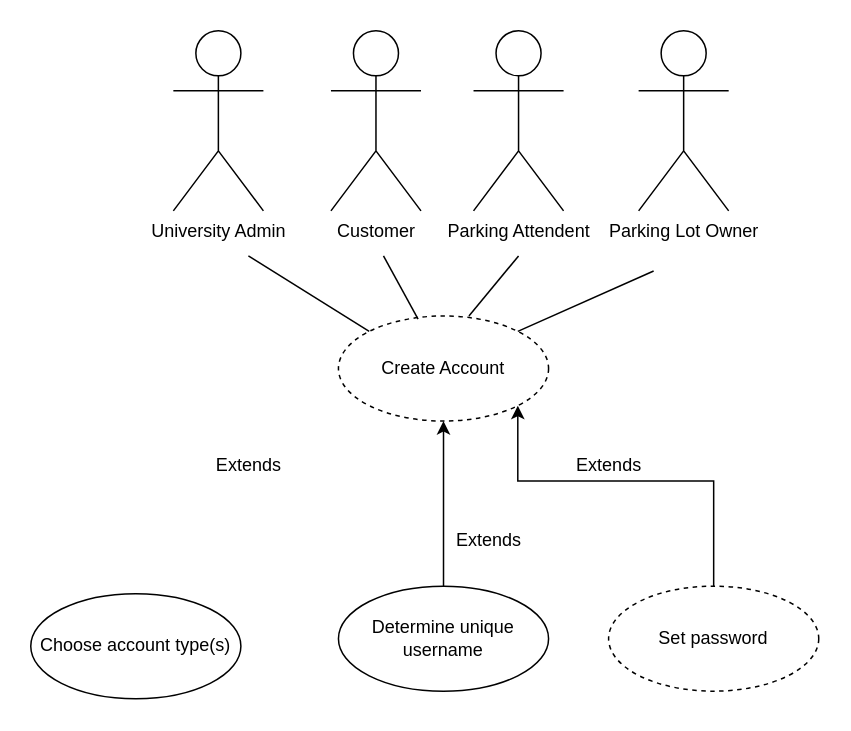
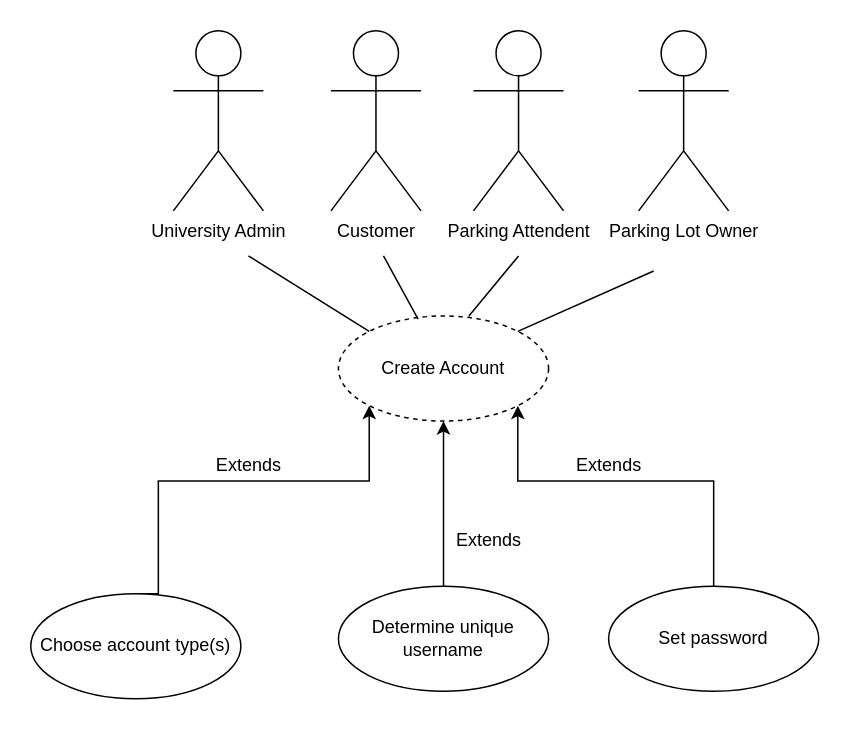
+ <mxCell id="4" style="edgeStyle=orthogonalEdgeStyle;rounded=0;orthogonalLoop=1;jettySize=auto;html=1;exitX=0.5;exitY=0;exitDx=0;exitDy=0;entryX=0;entryY=1;entryDx=0;entryDy=0;" edge="1" parent="1" source="5" target="3"><mxGeometry relative="1" as="geometry"><Array as="points"><mxPoint x="105" y="320" /><mxPoint x="246" y="320" /></Array></mxGeometry></mxCell>
- <mxCell id="9" value="Set password" style="ellipse;whiteSpace=wrap;html=1;dashed=1;" vertex="1" parent="1"><mxGeometry x="405" y="390" width="140" height="70" as="geometry" /></mxCell>
+ <mxCell id="9" value="Set password" style="ellipse;whiteSpace=wrap;html=1;" vertex="1" parent="1"><mxGeometry x="405" y="390" width="140" height="70" as="geometry" /></mxCell>
